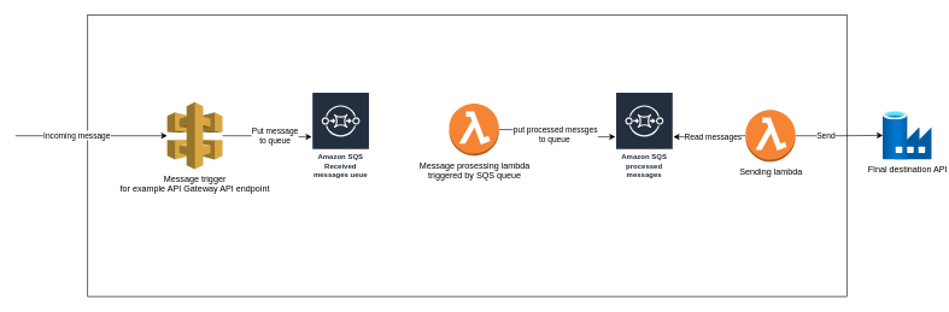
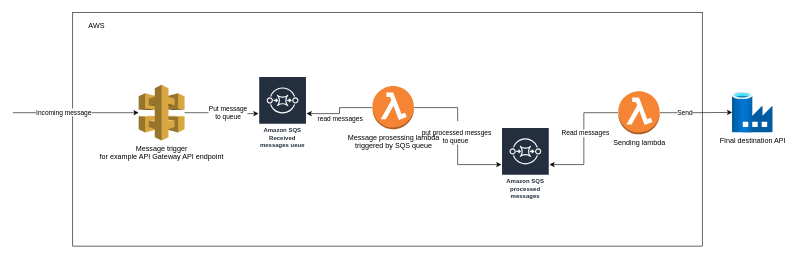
+ <mxCell id="21" value="AWS" style="text;html=1;align=center;verticalAlign=middle;whiteSpace=wrap;rounded=0;" vertex="1" parent="1"><mxGeometry x="130" y="27" width="60" height="30" as="geometry" /></mxCell>
+ <mxCell id="4" style="edgeStyle=orthogonalEdgeStyle;rounded=0;orthogonalLoop=1;jettySize=auto;html=1;" edge="1" parent="1" source="8" target="3"><mxGeometry relative="1" as="geometry" /></mxCell>
+ <mxCell id="5" value="read messages" style="edgeLabel;html=1;align=center;verticalAlign=middle;resizable=0;points=[];" vertex="1" connectable="0" parent="4"><mxGeometry x="-0.018" relative="1" as="geometry"><mxPoint y="14" as="offset" /></mxGeometry></mxCell>
- <mxCell id="15" value="Amazon SQS&lt;div&gt;processed messages&lt;/div&gt;" style="sketch=0;outlineConnect=0;fontColor=#232F3E;gradientColor=none;strokeColor=#ffffff;fillColor=#232F3E;dashed=0;verticalLabelPosition=middle;verticalAlign=bottom;align=center;html=1;whiteSpace=wrap;fontSize=10;fontStyle=1;spacing=3;shape=mxgraph.aws4.productIcon;prIcon=mxgraph.aws4.sqs;" vertex="1" parent="1"><mxGeometry x="850" y="127" width="80" height="124" as="geometry" /></mxCell>
+ <mxCell id="15" value="Amazon SQS&lt;div&gt;processed messages&lt;/div&gt;" style="sketch=0;outlineConnect=0;fontColor=#232F3E;gradientColor=none;strokeColor=#ffffff;fillColor=#232F3E;dashed=0;verticalLabelPosition=middle;verticalAlign=bottom;align=center;html=1;whiteSpace=wrap;fontSize=10;fontStyle=1;spacing=3;shape=mxgraph.aws4.productIcon;prIcon=mxgraph.aws4.sqs;" vertex="1" parent="1"><mxGeometry x="835" y="212" width="80" height="124" as="geometry" /></mxCell>
